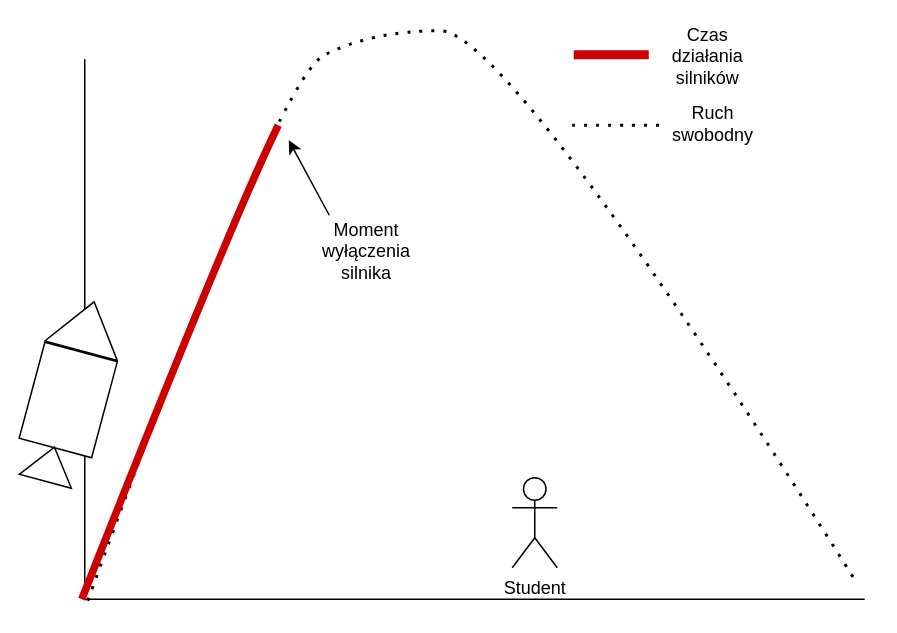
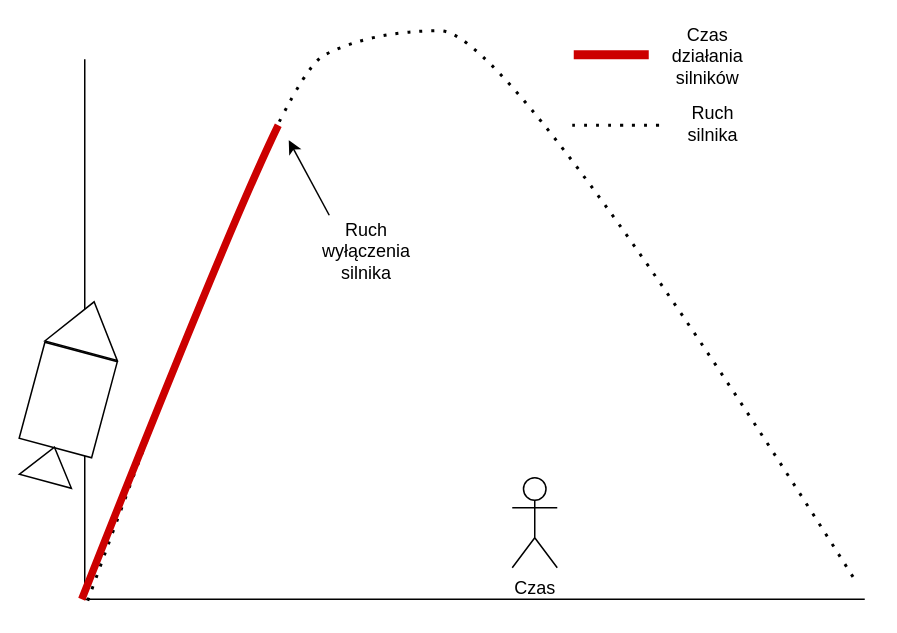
- <mxCell id="16" value="Ruch swobodny" style="text;html=1;strokeColor=none;fillColor=none;align=center;verticalAlign=middle;whiteSpace=wrap;rounded=0;" vertex="1" parent="1"><mxGeometry x="445" y="67" width="60" height="30" as="geometry" /></mxCell>
+ <mxCell id="16" value="Ruch silnika" style="text;html=1;strokeColor=none;fillColor=none;align=center;verticalAlign=middle;whiteSpace=wrap;rounded=0;" vertex="1" parent="1"><mxGeometry x="445" y="67" width="60" height="30" as="geometry" /></mxCell>
- <mxCell id="11" value="Moment wyłączenia silnika" style="text;html=1;strokeColor=none;fillColor=none;align=center;verticalAlign=middle;whiteSpace=wrap;rounded=0;" vertex="1" parent="1"><mxGeometry x="214" y="152" width="60" height="30" as="geometry" /></mxCell>
+ <mxCell id="11" value="Ruch wyłączenia silnika" style="text;html=1;strokeColor=none;fillColor=none;align=center;verticalAlign=middle;whiteSpace=wrap;rounded=0;" vertex="1" parent="1"><mxGeometry x="214" y="152" width="60" height="30" as="geometry" /></mxCell>
- <mxCell id="2" value="Student" style="shape=umlActor;verticalLabelPosition=bottom;verticalAlign=top;html=1;outlineConnect=0;" vertex="1" parent="1"><mxGeometry x="341" y="318" width="30" height="60" as="geometry" /></mxCell>
+ <mxCell id="2" value="Czas" style="shape=umlActor;verticalLabelPosition=bottom;verticalAlign=top;html=1;outlineConnect=0;" vertex="1" parent="1"><mxGeometry x="341" y="318" width="30" height="60" as="geometry" /></mxCell>
